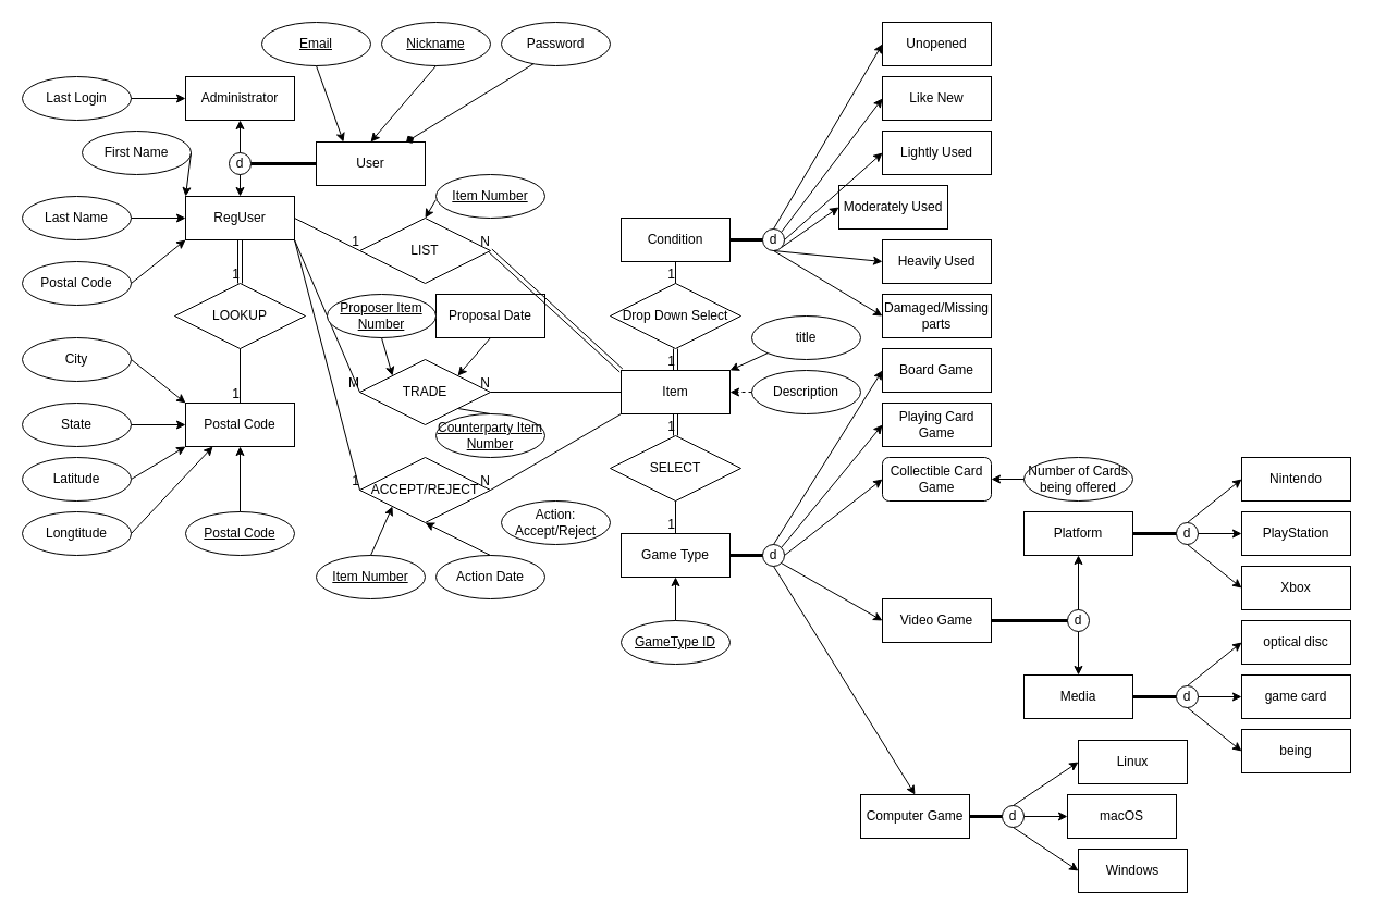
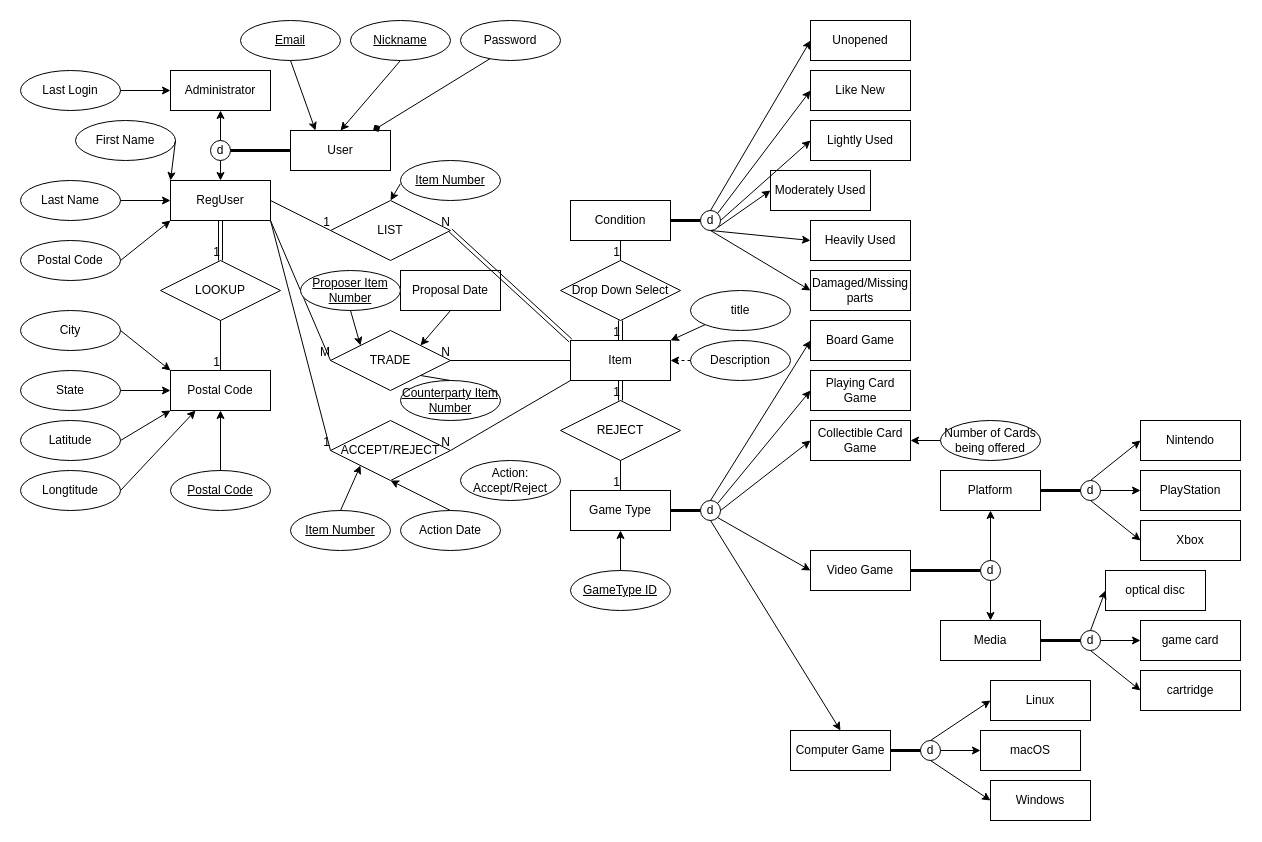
- <mxCell id="42" value="SELECT" style="shape=rhombus;perimeter=rhombusPerimeter;whiteSpace=wrap;html=1;align=center;" vertex="1" parent="1"><mxGeometry x="560" y="400" width="120" height="60" as="geometry" /></mxCell>
+ <mxCell id="42" value="REJECT" style="shape=rhombus;perimeter=rhombusPerimeter;whiteSpace=wrap;html=1;align=center;" vertex="1" parent="1"><mxGeometry x="560" y="400" width="120" height="60" as="geometry" /></mxCell>
- <mxCell id="46" value="Collectible Card Game" style="whiteSpace=wrap;html=1;align=center;rounded=1;" vertex="1" parent="1"><mxGeometry x="810" y="420" width="100" height="40" as="geometry" /></mxCell>
+ <mxCell id="46" value="Collectible Card Game" style="whiteSpace=wrap;html=1;align=center;" vertex="1" parent="1"><mxGeometry x="810" y="420" width="100" height="40" as="geometry" /></mxCell>
- <mxCell id="67" value="optical disc" style="whiteSpace=wrap;html=1;align=center;" vertex="1" parent="1"><mxGeometry x="1140" y="570" width="100" height="40" as="geometry" /></mxCell>
+ <mxCell id="67" value="optical disc" style="whiteSpace=wrap;html=1;align=center;" vertex="1" parent="1"><mxGeometry x="1105" y="570" width="100" height="40" as="geometry" /></mxCell>
- <mxCell id="69" value="being" style="whiteSpace=wrap;html=1;align=center;" vertex="1" parent="1"><mxGeometry x="1140" y="670" width="100" height="40" as="geometry" /></mxCell>
+ <mxCell id="69" value="cartridge" style="whiteSpace=wrap;html=1;align=center;" vertex="1" parent="1"><mxGeometry x="1140" y="670" width="100" height="40" as="geometry" /></mxCell>
